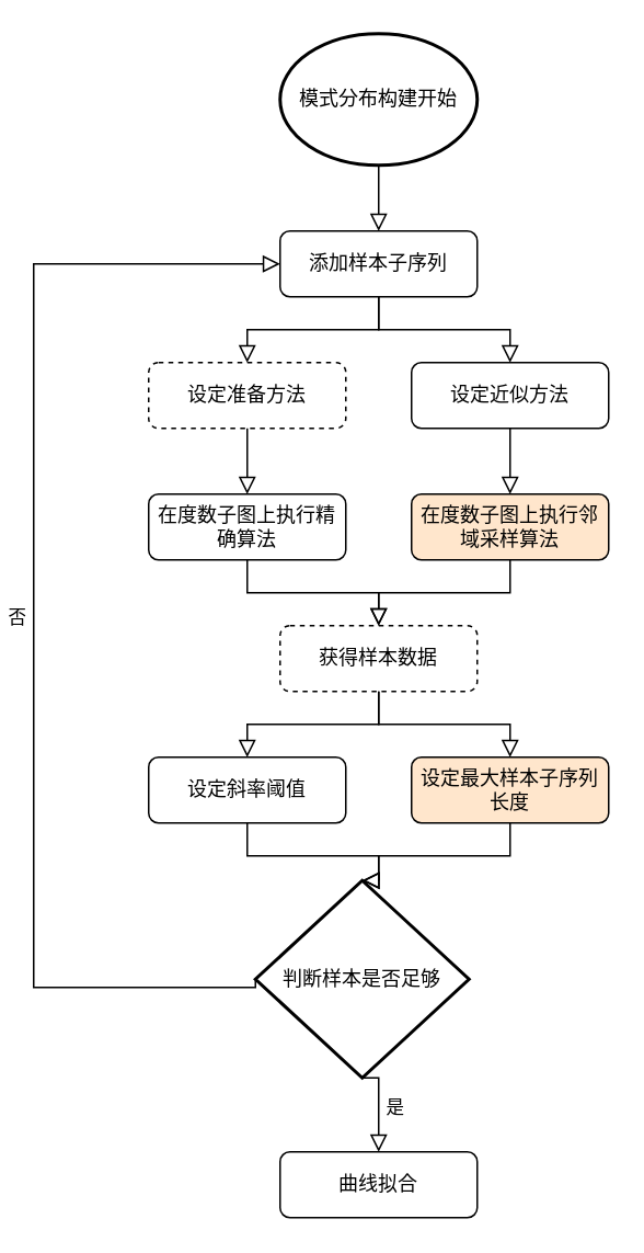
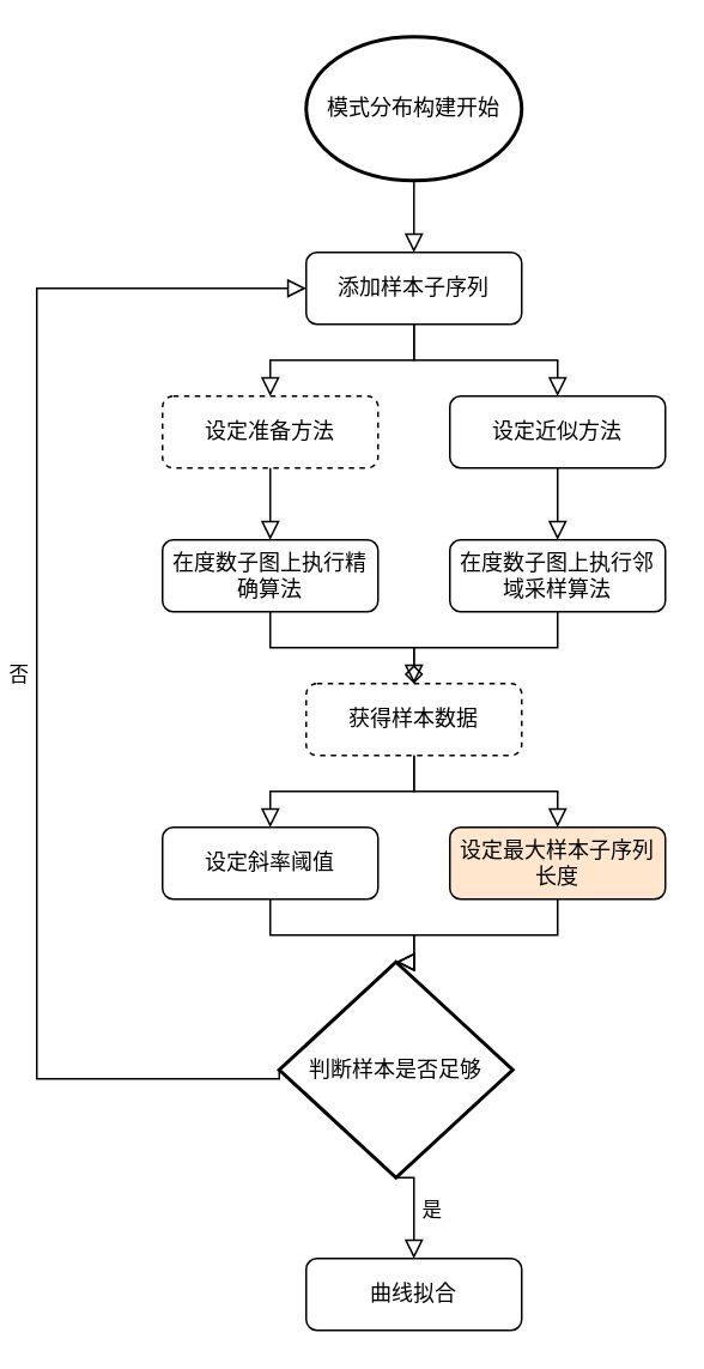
- <mxCell id="7" value="在度数子图上执行邻域采样算法" style="rounded=1;whiteSpace=wrap;html=1;fontSize=12;glass=0;strokeWidth=1;shadow=0;fillColor=#ffe6cc;" vertex="1" parent="1"><mxGeometry x="250" y="300" width="120" height="40" as="geometry" /></mxCell>
+ <mxCell id="7" value="在度数子图上执行邻域采样算法" style="rounded=1;whiteSpace=wrap;html=1;fontSize=12;glass=0;strokeWidth=1;shadow=0;" vertex="1" parent="1"><mxGeometry x="250" y="300" width="120" height="40" as="geometry" /></mxCell>
- <mxCell id="20" value="" style="edgeStyle=orthogonalEdgeStyle;rounded=0;html=1;jettySize=auto;orthogonalLoop=1;fontSize=11;endArrow=block;endFill=0;endSize=8;strokeWidth=1;shadow=0;labelBackgroundColor=none;exitX=0.5;exitY=1;exitDx=0;exitDy=0;" edge="1" parent="1" source="6" target="8"><mxGeometry y="10" relative="1" as="geometry"><mxPoint as="offset" /><mxPoint x="160" y="310" as="targetPoint" /><Array as="points"><mxPoint x="150" y="360" /><mxPoint x="230" y="360" /></Array><mxPoint x="160" y="270" as="sourcePoint" /></mxGeometry></mxCell>
+ <mxCell id="20" value="" style="edgeStyle=orthogonalEdgeStyle;rounded=0;html=1;jettySize=auto;orthogonalLoop=1;fontSize=11;endArrow=diamond;endFill=0;endSize=8;strokeWidth=1;shadow=0;labelBackgroundColor=none;exitX=0.5;exitY=1;exitDx=0;exitDy=0;" edge="1" parent="1" source="6" target="8"><mxGeometry y="10" relative="1" as="geometry"><mxPoint as="offset" /><mxPoint x="160" y="310" as="targetPoint" /><Array as="points"><mxPoint x="150" y="360" /><mxPoint x="230" y="360" /></Array><mxPoint x="160" y="270" as="sourcePoint" /></mxGeometry></mxCell>
